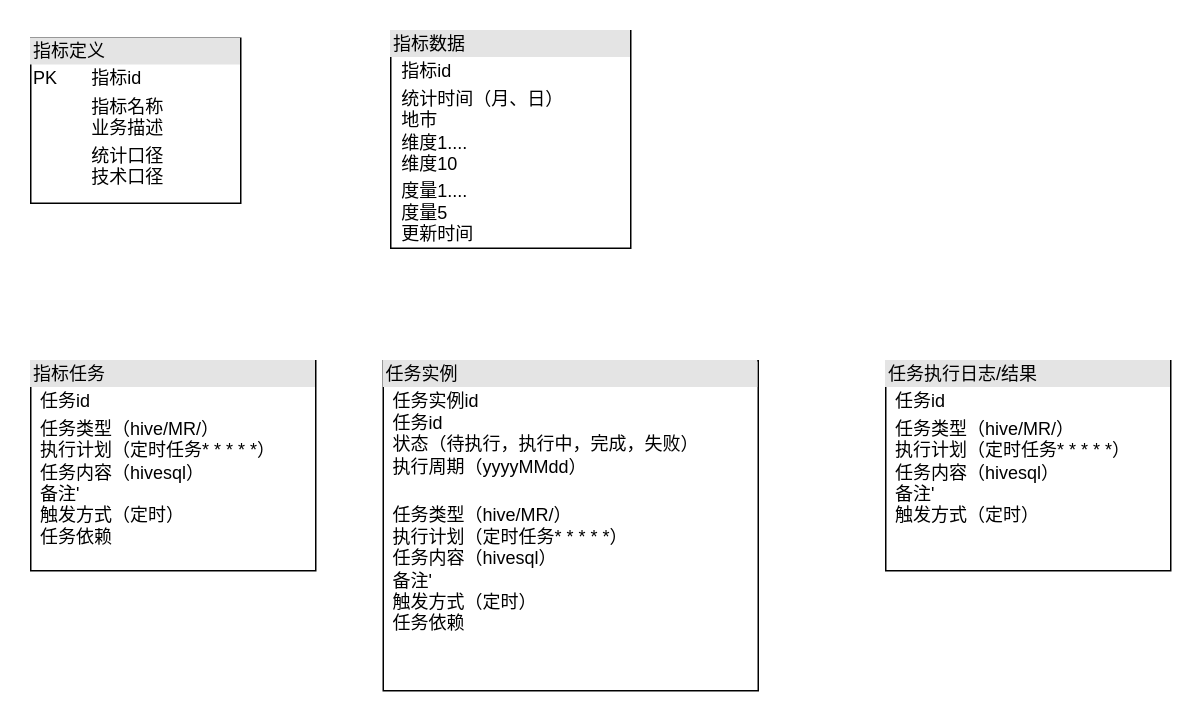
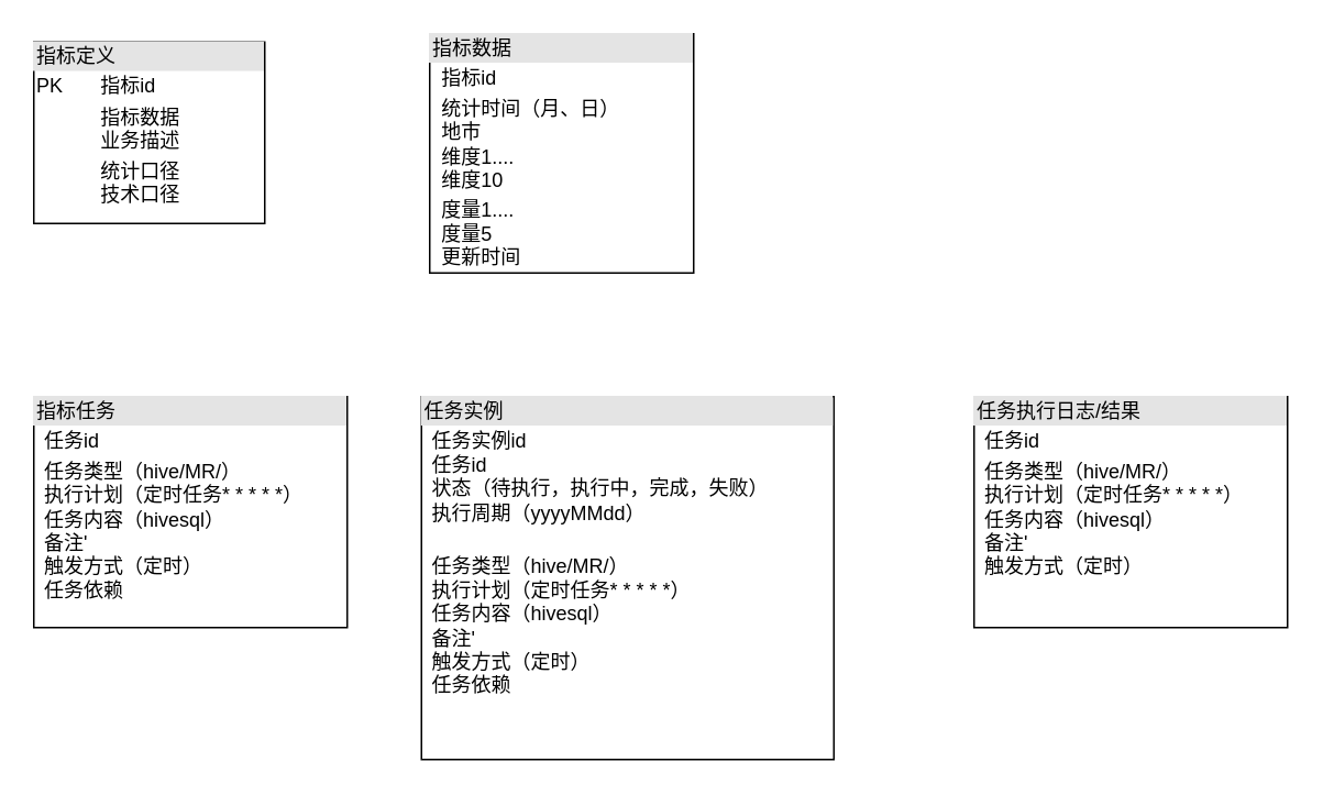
- <mxCell id="2" value="&lt;div style=&quot;box-sizing: border-box ; width: 100% ; background: #e4e4e4 ; padding: 2px&quot;&gt;指标定义&lt;/div&gt;&lt;table style=&quot;width: 100% ; font-size: 1em&quot; cellpadding=&quot;2&quot; cellspacing=&quot;0&quot;&gt;&lt;tbody&gt;&lt;tr&gt;&lt;td&gt;PK&lt;/td&gt;&lt;td&gt;指标id&lt;/td&gt;&lt;/tr&gt;&lt;tr&gt;&lt;td&gt;&lt;br&gt;&lt;/td&gt;&lt;td&gt;指标名称&lt;br&gt;业务描述&lt;/td&gt;&lt;/tr&gt;&lt;tr&gt;&lt;td&gt;&lt;/td&gt;&lt;td&gt;统计口径&lt;br&gt;技术口径&lt;/td&gt;&lt;/tr&gt;&lt;/tbody&gt;&lt;/table&gt;" style="verticalAlign=top;align=left;overflow=fill;html=1;" vertex="1" parent="1"><mxGeometry x="20" y="25" width="140" height="110" as="geometry" /></mxCell>
+ <mxCell id="2" value="&lt;div style=&quot;box-sizing: border-box ; width: 100% ; background: #e4e4e4 ; padding: 2px&quot;&gt;指标定义&lt;/div&gt;&lt;table style=&quot;width: 100% ; font-size: 1em&quot; cellpadding=&quot;2&quot; cellspacing=&quot;0&quot;&gt;&lt;tbody&gt;&lt;tr&gt;&lt;td&gt;PK&lt;/td&gt;&lt;td&gt;指标id&lt;/td&gt;&lt;/tr&gt;&lt;tr&gt;&lt;td&gt;&lt;br&gt;&lt;/td&gt;&lt;td&gt;指标数据&lt;br&gt;业务描述&lt;/td&gt;&lt;/tr&gt;&lt;tr&gt;&lt;td&gt;&lt;/td&gt;&lt;td&gt;统计口径&lt;br&gt;技术口径&lt;/td&gt;&lt;/tr&gt;&lt;/tbody&gt;&lt;/table&gt;" style="verticalAlign=top;align=left;overflow=fill;html=1;" vertex="1" parent="1"><mxGeometry x="20" y="25" width="140" height="110" as="geometry" /></mxCell>
